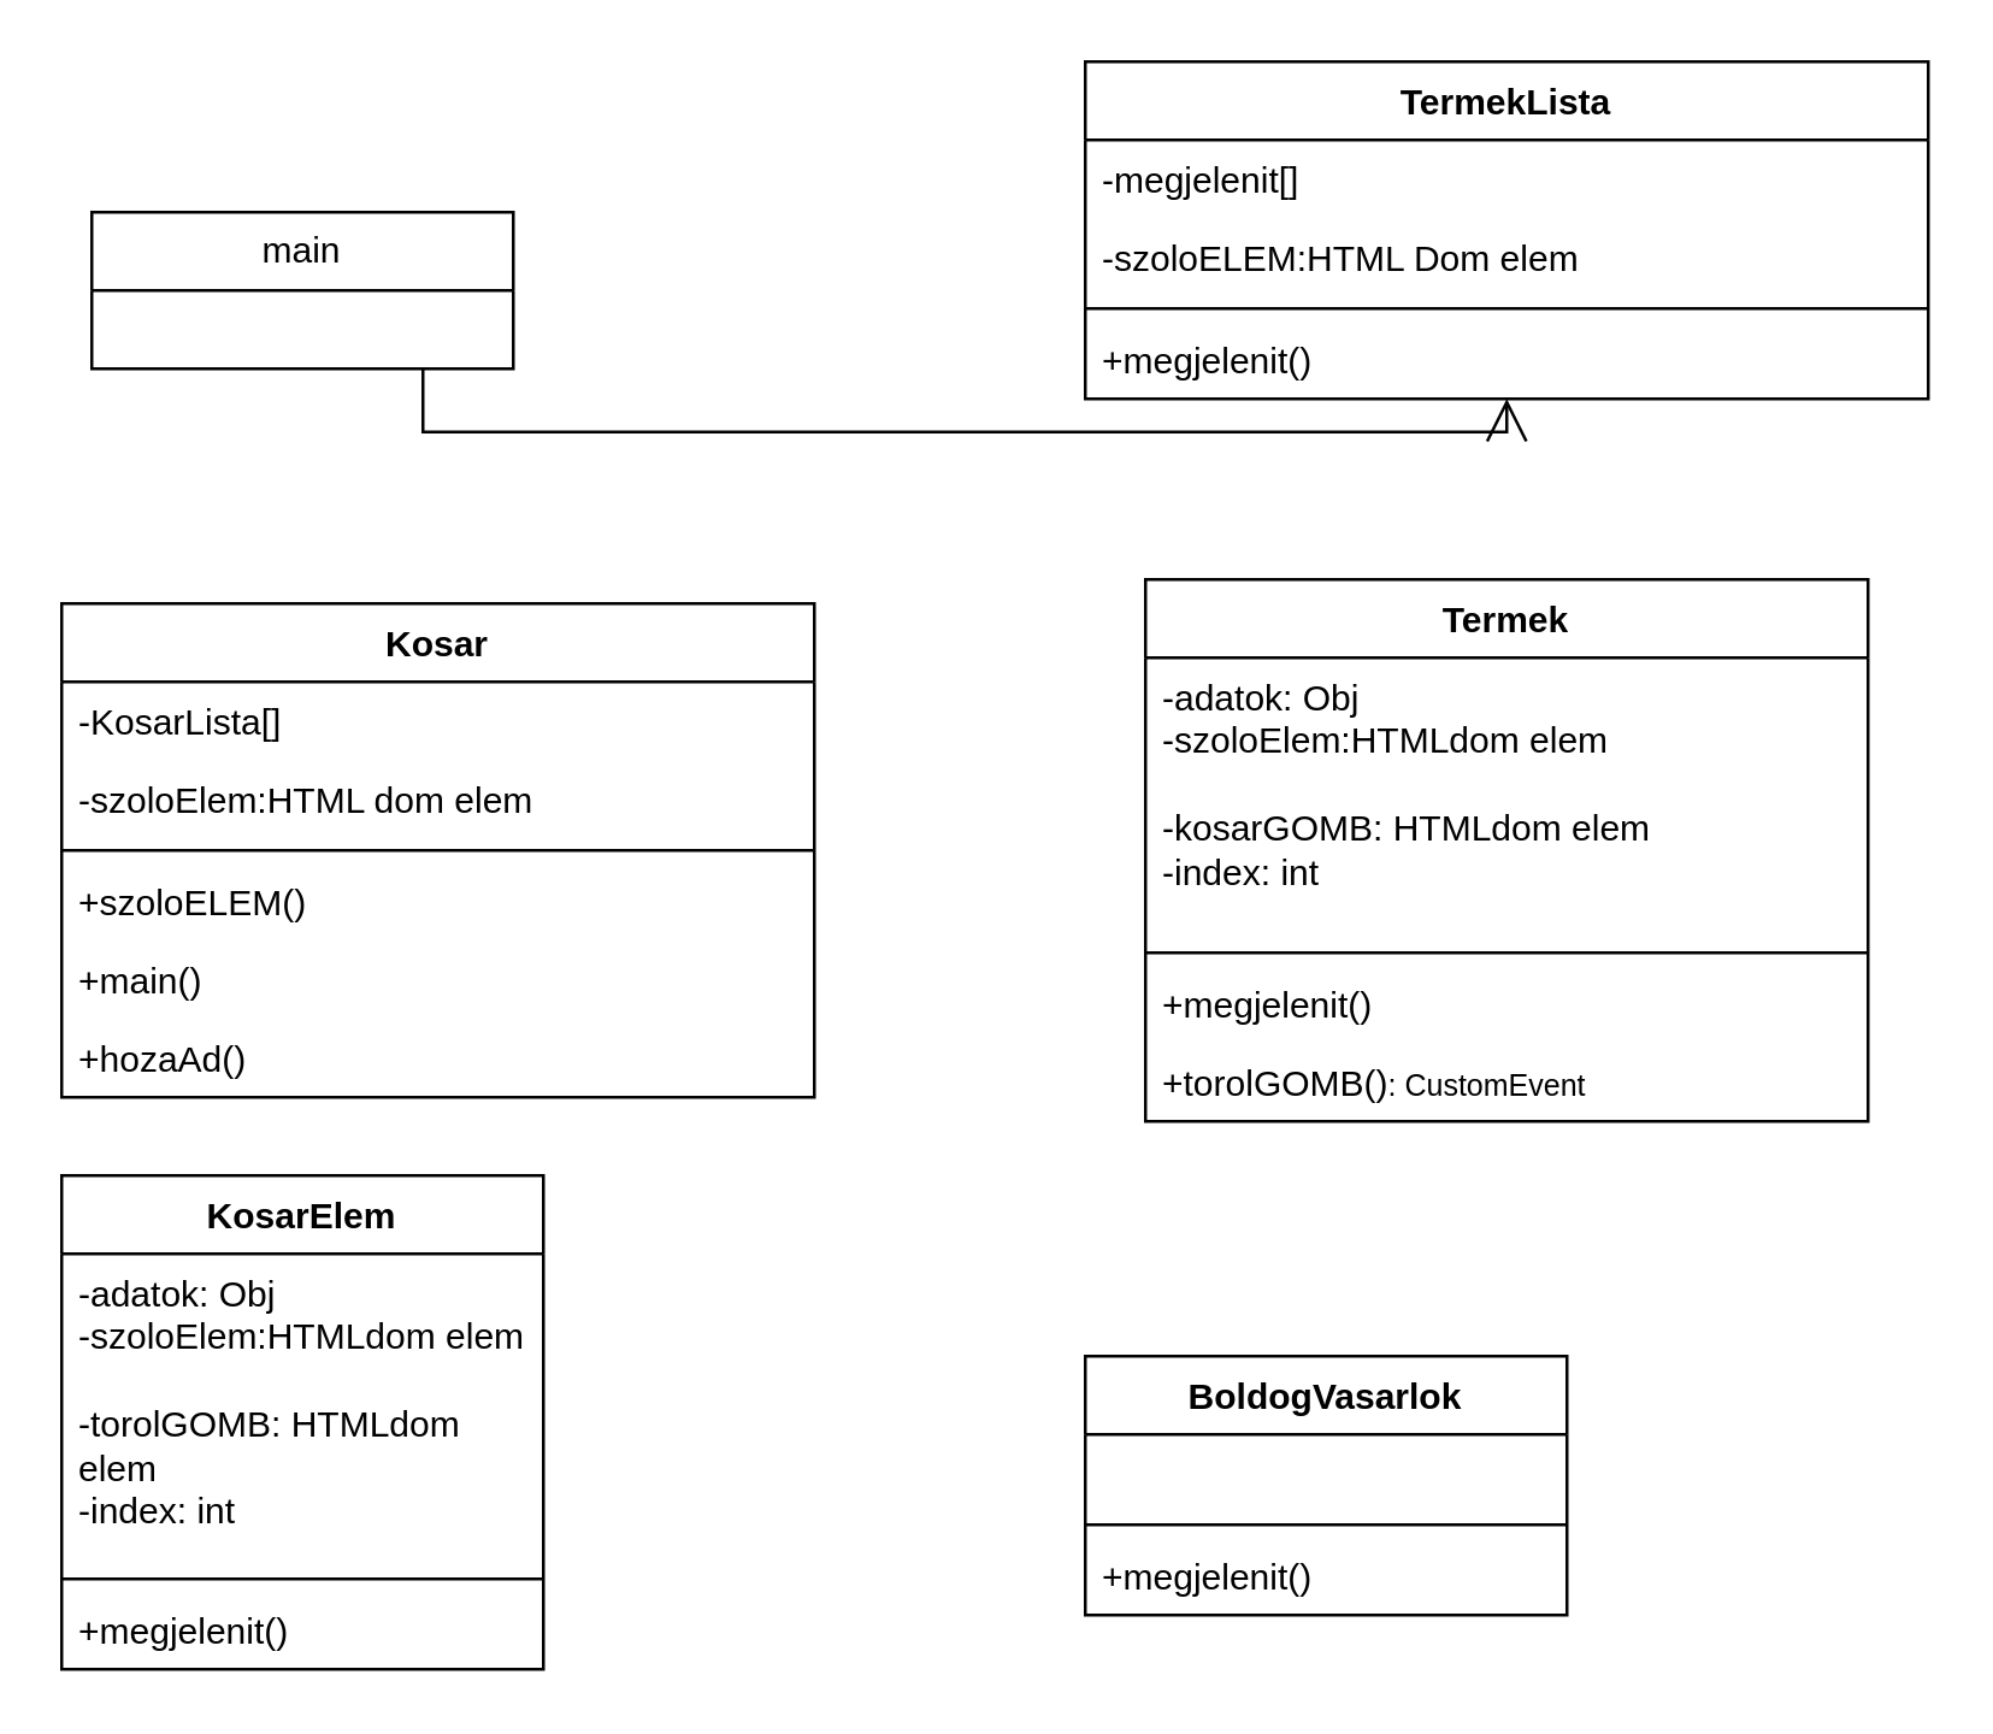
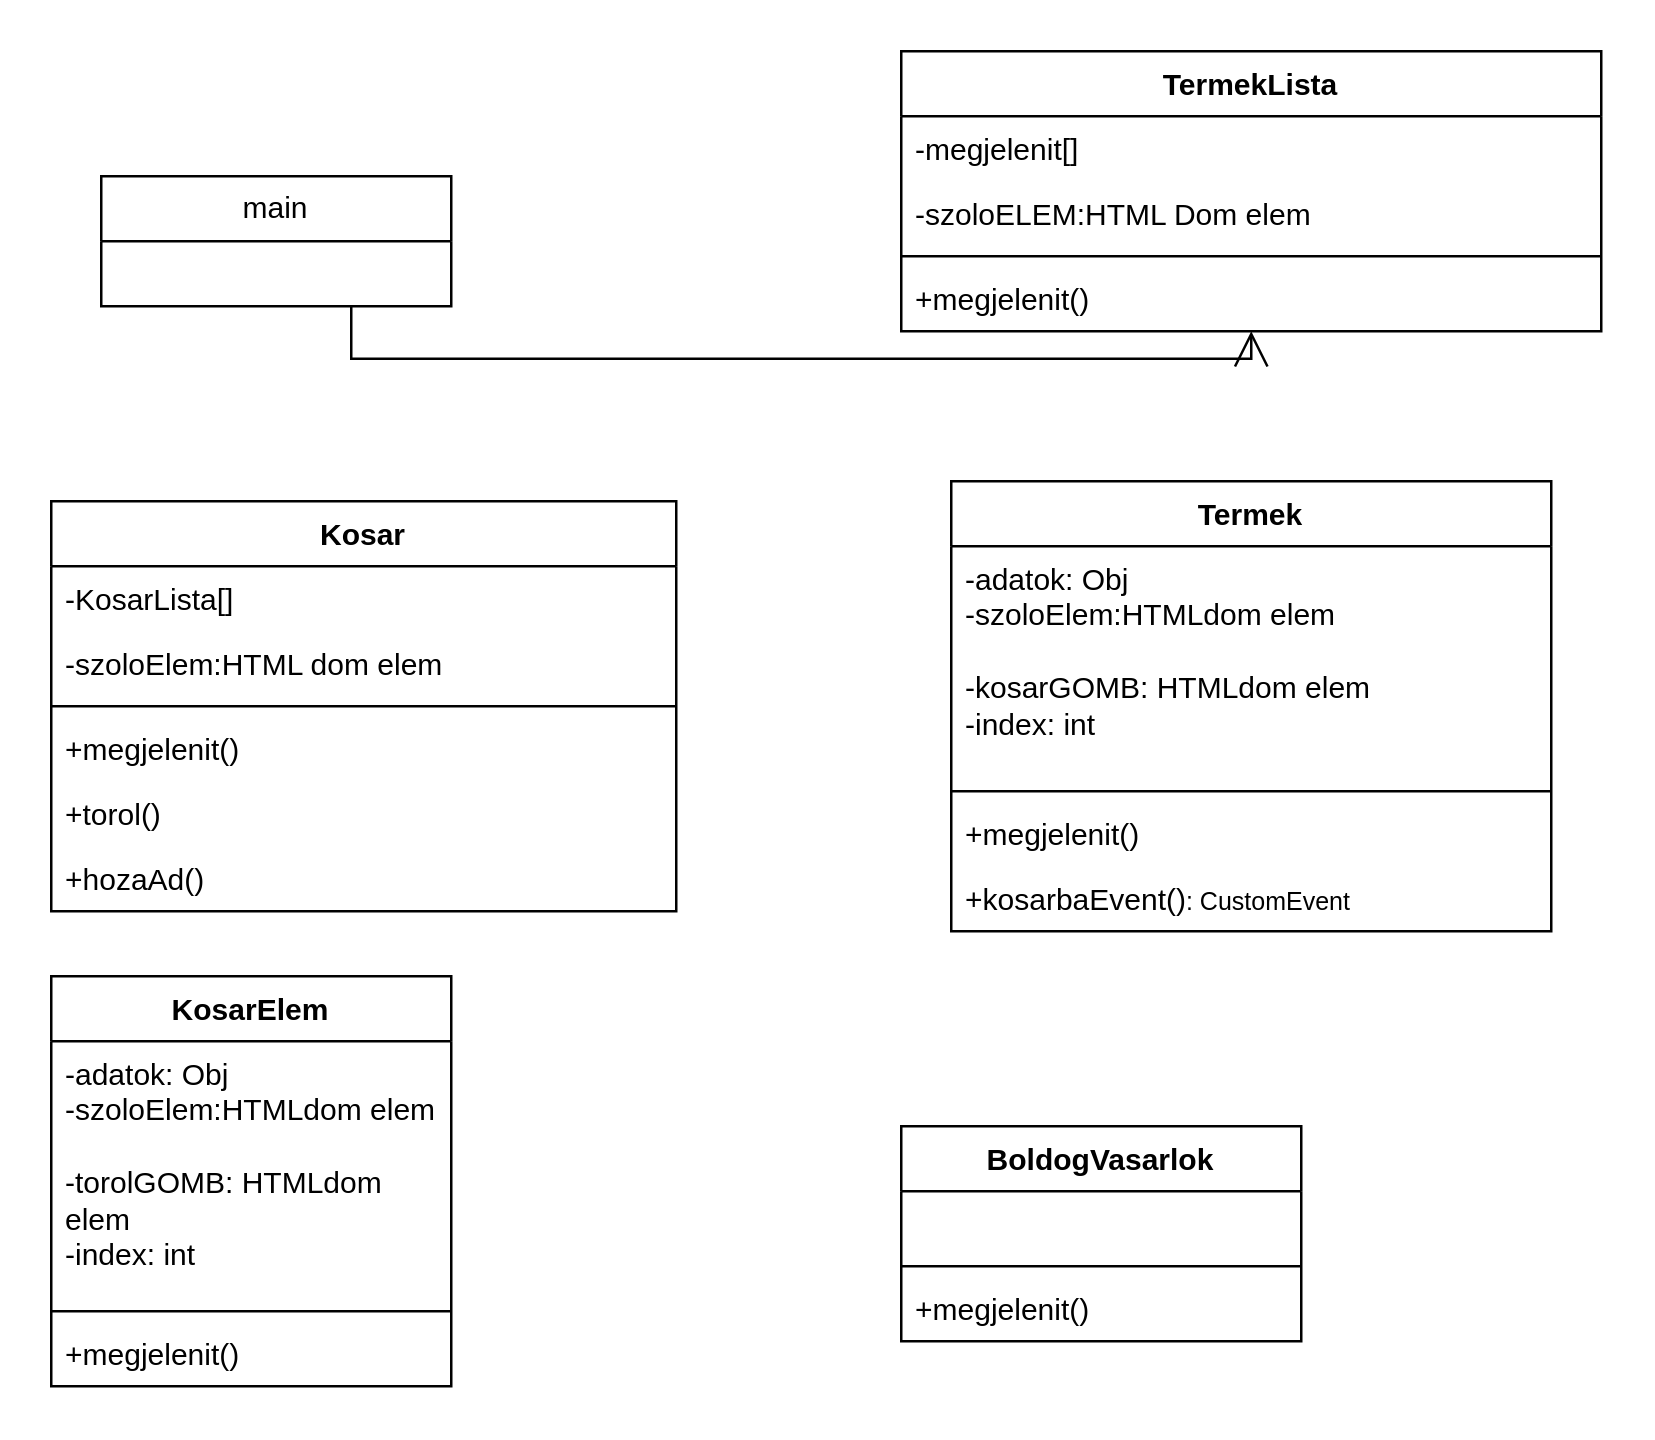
- <mxCell id="3" value="main" style="swimlane;fontStyle=0;childLayout=stackLayout;horizontal=1;startSize=26;fillColor=none;horizontalStack=0;resizeParent=1;resizeParentMax=0;resizeLast=0;collapsible=1;marginBottom=0;whiteSpace=wrap;html=1;" vertex="1" parent="1"><mxGeometry x="30" y="70" width="140" height="52" as="geometry" /></mxCell>
+ <mxCell id="3" value="main" style="swimlane;fontStyle=0;childLayout=stackLayout;horizontal=1;startSize=26;fillColor=none;horizontalStack=0;resizeParent=1;resizeParentMax=0;resizeLast=0;collapsible=1;marginBottom=0;whiteSpace=wrap;html=1;" vertex="1" parent="1"><mxGeometry x="40" y="70" width="140" height="52" as="geometry" /></mxCell>
- <mxCell id="18" value="+szoloELEM()&lt;div&gt;&lt;br&gt;&lt;/div&gt;&lt;div&gt;+&lt;/div&gt;" style="text;strokeColor=none;fillColor=none;align=left;verticalAlign=top;spacingLeft=4;spacingRight=4;overflow=hidden;rotatable=0;points=[[0,0.5],[1,0.5]];portConstraint=eastwest;whiteSpace=wrap;html=1;" vertex="1" parent="14"><mxGeometry y="86" width="250" height="26" as="geometry" /></mxCell>
+ <mxCell id="18" value="+megjelenit()&lt;div&gt;&lt;br&gt;&lt;/div&gt;&lt;div&gt;+&lt;/div&gt;" style="text;strokeColor=none;fillColor=none;align=left;verticalAlign=top;spacingLeft=4;spacingRight=4;overflow=hidden;rotatable=0;points=[[0,0.5],[1,0.5]];portConstraint=eastwest;whiteSpace=wrap;html=1;" vertex="1" parent="14"><mxGeometry y="86" width="250" height="26" as="geometry" /></mxCell>
- <mxCell id="19" value="+main()" style="text;strokeColor=none;fillColor=none;align=left;verticalAlign=top;spacingLeft=4;spacingRight=4;overflow=hidden;rotatable=0;points=[[0,0.5],[1,0.5]];portConstraint=eastwest;whiteSpace=wrap;html=1;" vertex="1" parent="14"><mxGeometry y="112" width="250" height="26" as="geometry" /></mxCell>
+ <mxCell id="19" value="+torol()" style="text;strokeColor=none;fillColor=none;align=left;verticalAlign=top;spacingLeft=4;spacingRight=4;overflow=hidden;rotatable=0;points=[[0,0.5],[1,0.5]];portConstraint=eastwest;whiteSpace=wrap;html=1;" vertex="1" parent="14"><mxGeometry y="112" width="250" height="26" as="geometry" /></mxCell>
- <mxCell id="8" value="+torolGOMB()&lt;span style=&quot;font-size: 10px;&quot;&gt;: CustomEvent&lt;/span&gt;" style="text;strokeColor=none;fillColor=none;align=left;verticalAlign=top;spacingLeft=4;spacingRight=4;overflow=hidden;rotatable=0;points=[[0,0.5],[1,0.5]];portConstraint=eastwest;whiteSpace=wrap;html=1;" vertex="1" parent="4"><mxGeometry y="154" width="240" height="26" as="geometry" /></mxCell>
+ <mxCell id="8" value="+kosarbaEvent()&lt;span style=&quot;font-size: 10px;&quot;&gt;: CustomEvent&lt;/span&gt;" style="text;strokeColor=none;fillColor=none;align=left;verticalAlign=top;spacingLeft=4;spacingRight=4;overflow=hidden;rotatable=0;points=[[0,0.5],[1,0.5]];portConstraint=eastwest;whiteSpace=wrap;html=1;" vertex="1" parent="4"><mxGeometry y="154" width="240" height="26" as="geometry" /></mxCell>
